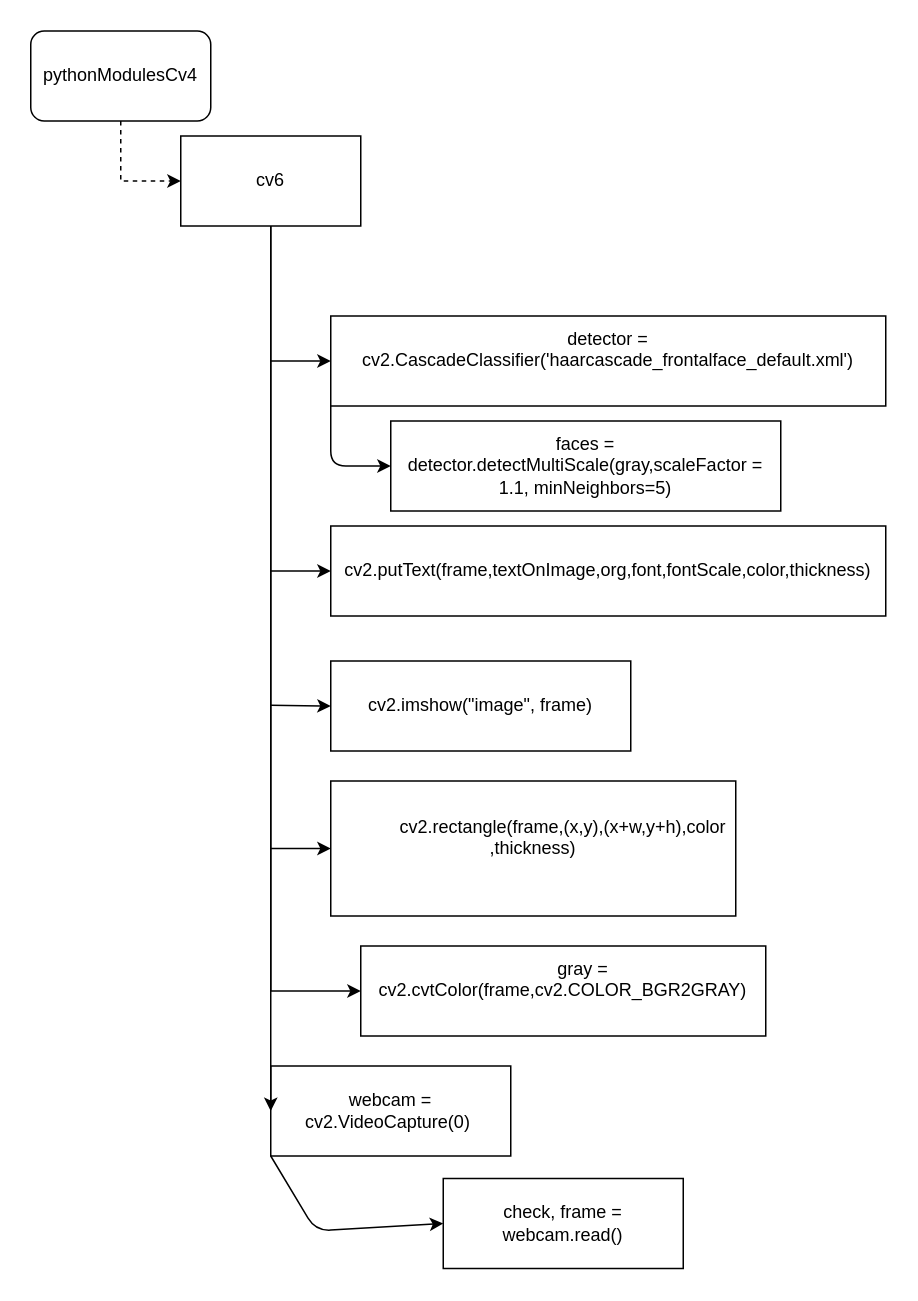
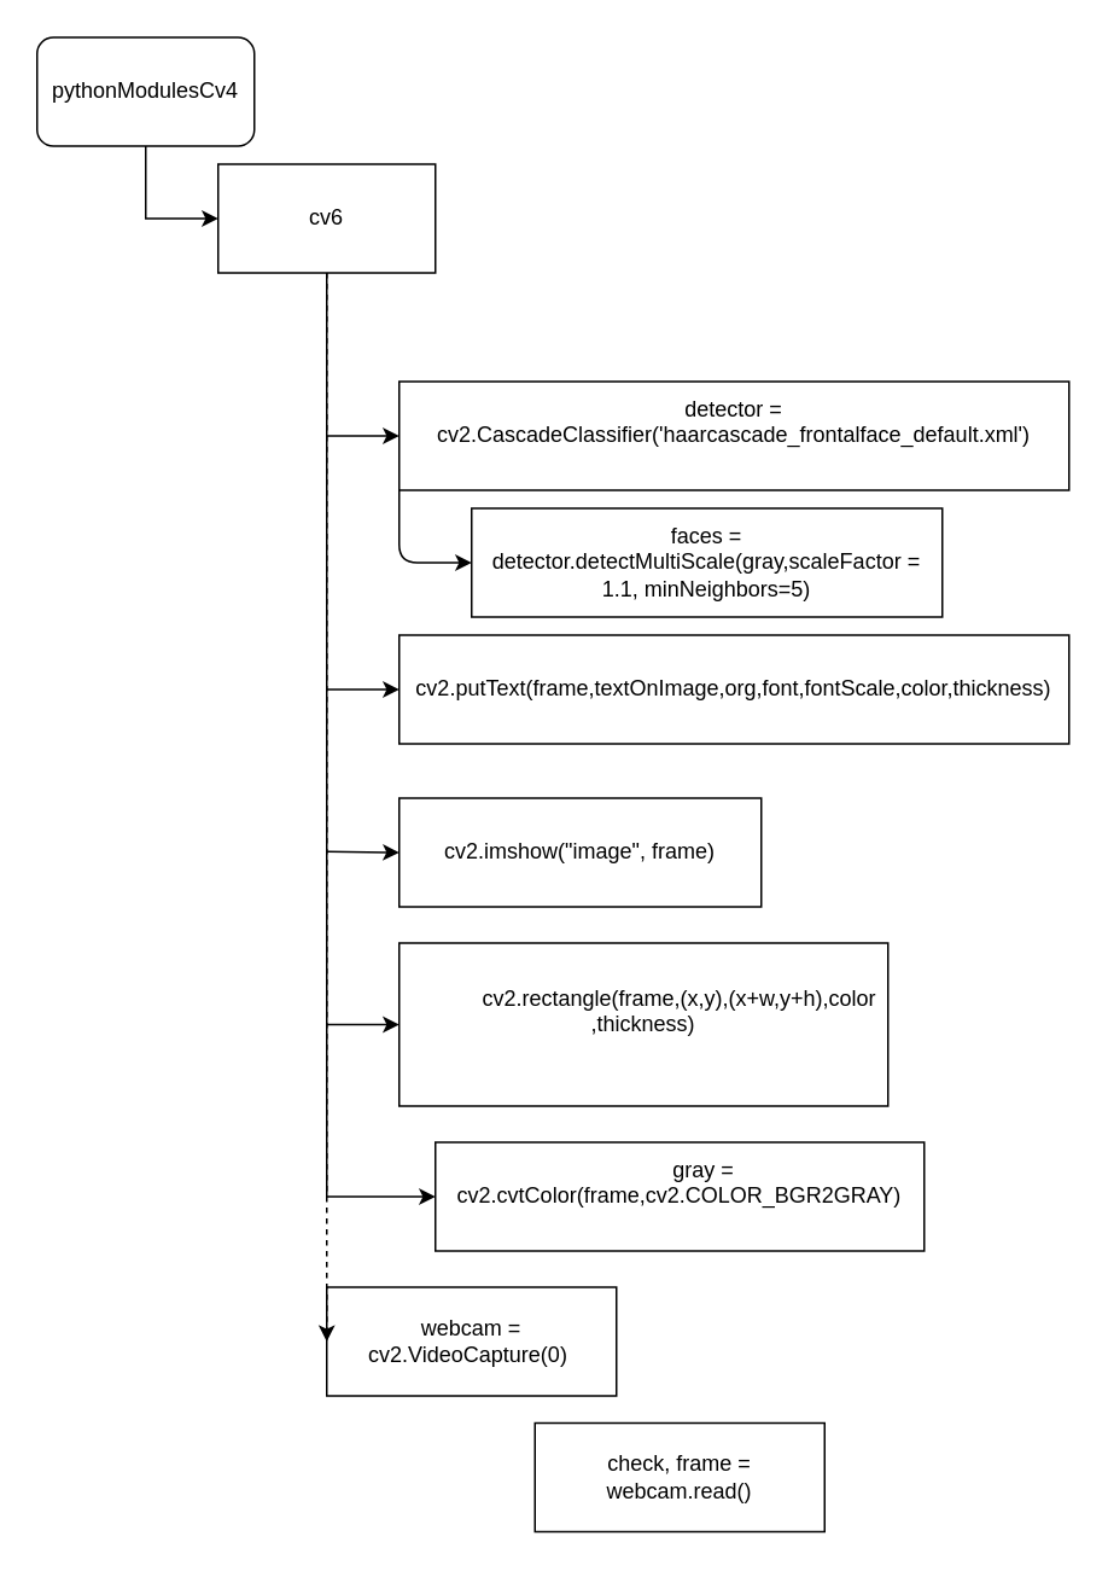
- <mxCell id="2" style="edgeStyle=orthogonalEdgeStyle;rounded=0;orthogonalLoop=1;jettySize=auto;html=1;entryX=0;entryY=0.5;entryDx=0;entryDy=0;dashed=1;" edge="1" parent="1" source="3" target="4"><mxGeometry relative="1" as="geometry"><mxPoint x="80" y="180" as="targetPoint" /><Array as="points"><mxPoint x="80" y="120" /></Array></mxGeometry></mxCell>
+ <mxCell id="2" style="edgeStyle=orthogonalEdgeStyle;rounded=0;orthogonalLoop=1;jettySize=auto;html=1;entryX=0;entryY=0.5;entryDx=0;entryDy=0;" edge="1" parent="1" source="3" target="4"><mxGeometry relative="1" as="geometry"><mxPoint x="80" y="180" as="targetPoint" /><Array as="points"><mxPoint x="80" y="120" /></Array></mxGeometry></mxCell>
- <mxCell id="21" value="" style="endArrow=classic;html=1;entryX=0;entryY=0.5;entryDx=0;entryDy=0;exitX=0.5;exitY=1;exitDx=0;exitDy=0;" edge="1" parent="1" source="4" target="12"><mxGeometry width="50" height="50" relative="1" as="geometry"><mxPoint x="190" y="150" as="sourcePoint" /><mxPoint x="260" y="740" as="targetPoint" /><Array as="points"><mxPoint x="180" y="730" /><mxPoint x="180" y="740" /></Array></mxGeometry></mxCell>
+ <mxCell id="21" value="" style="endArrow=classic;html=1;entryX=0;entryY=0.5;entryDx=0;entryDy=0;exitX=0.5;exitY=1;exitDx=0;exitDy=0;dashed=1;" edge="1" parent="1" source="4" target="12"><mxGeometry width="50" height="50" relative="1" as="geometry"><mxPoint x="190" y="150" as="sourcePoint" /><mxPoint x="260" y="740" as="targetPoint" /><Array as="points"><mxPoint x="180" y="730" /><mxPoint x="180" y="740" /></Array></mxGeometry></mxCell>
- <mxCell id="20" value="" style="endArrow=classic;html=1;entryX=0;entryY=0.5;entryDx=0;entryDy=0;exitX=0;exitY=1;exitDx=0;exitDy=0;" edge="1" parent="1" source="12" target="11"><mxGeometry width="50" height="50" relative="1" as="geometry"><mxPoint x="220" y="710" as="sourcePoint" /><mxPoint x="250" y="820" as="targetPoint" /><Array as="points"><mxPoint x="210" y="820" /></Array></mxGeometry></mxCell>
